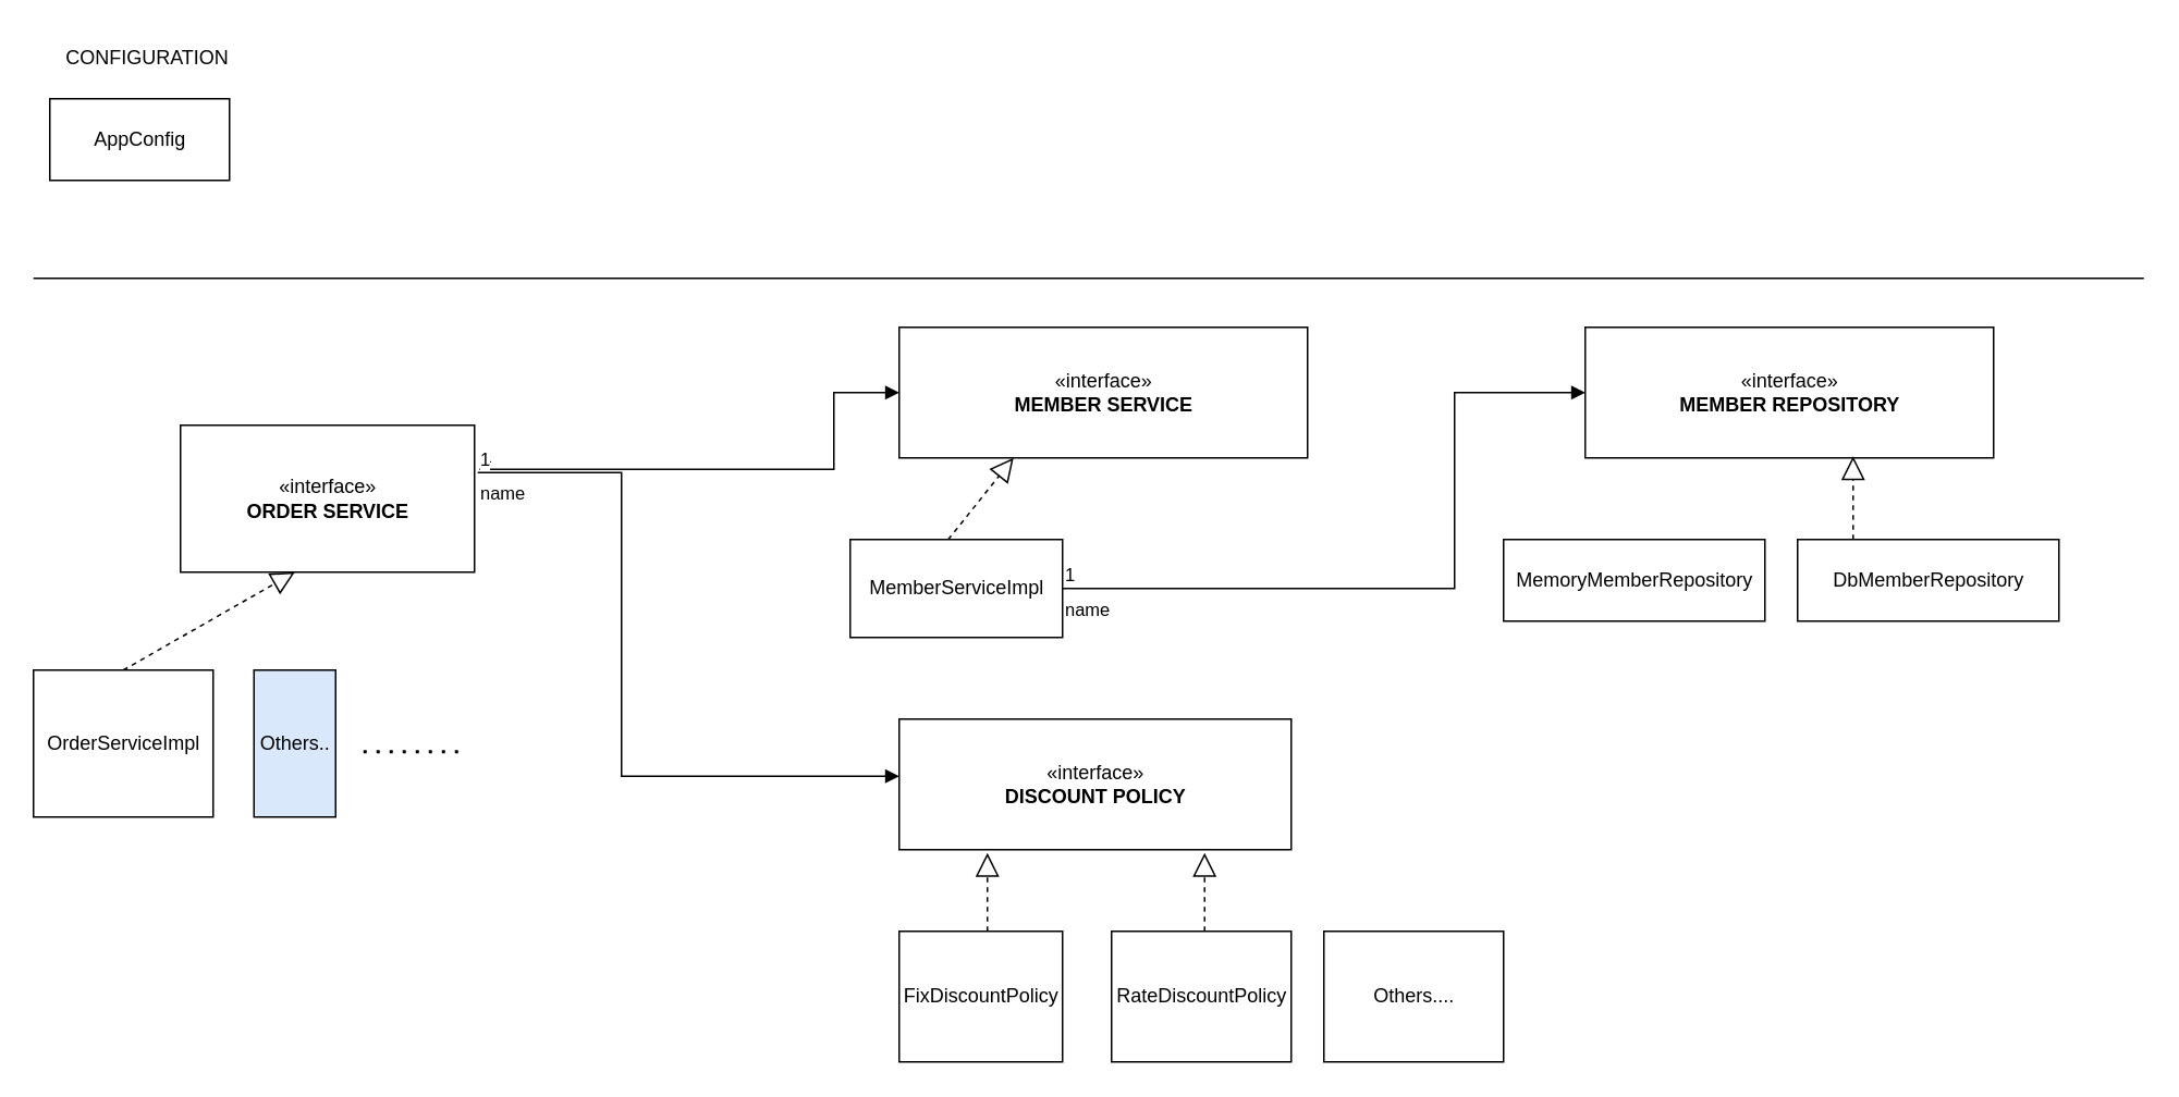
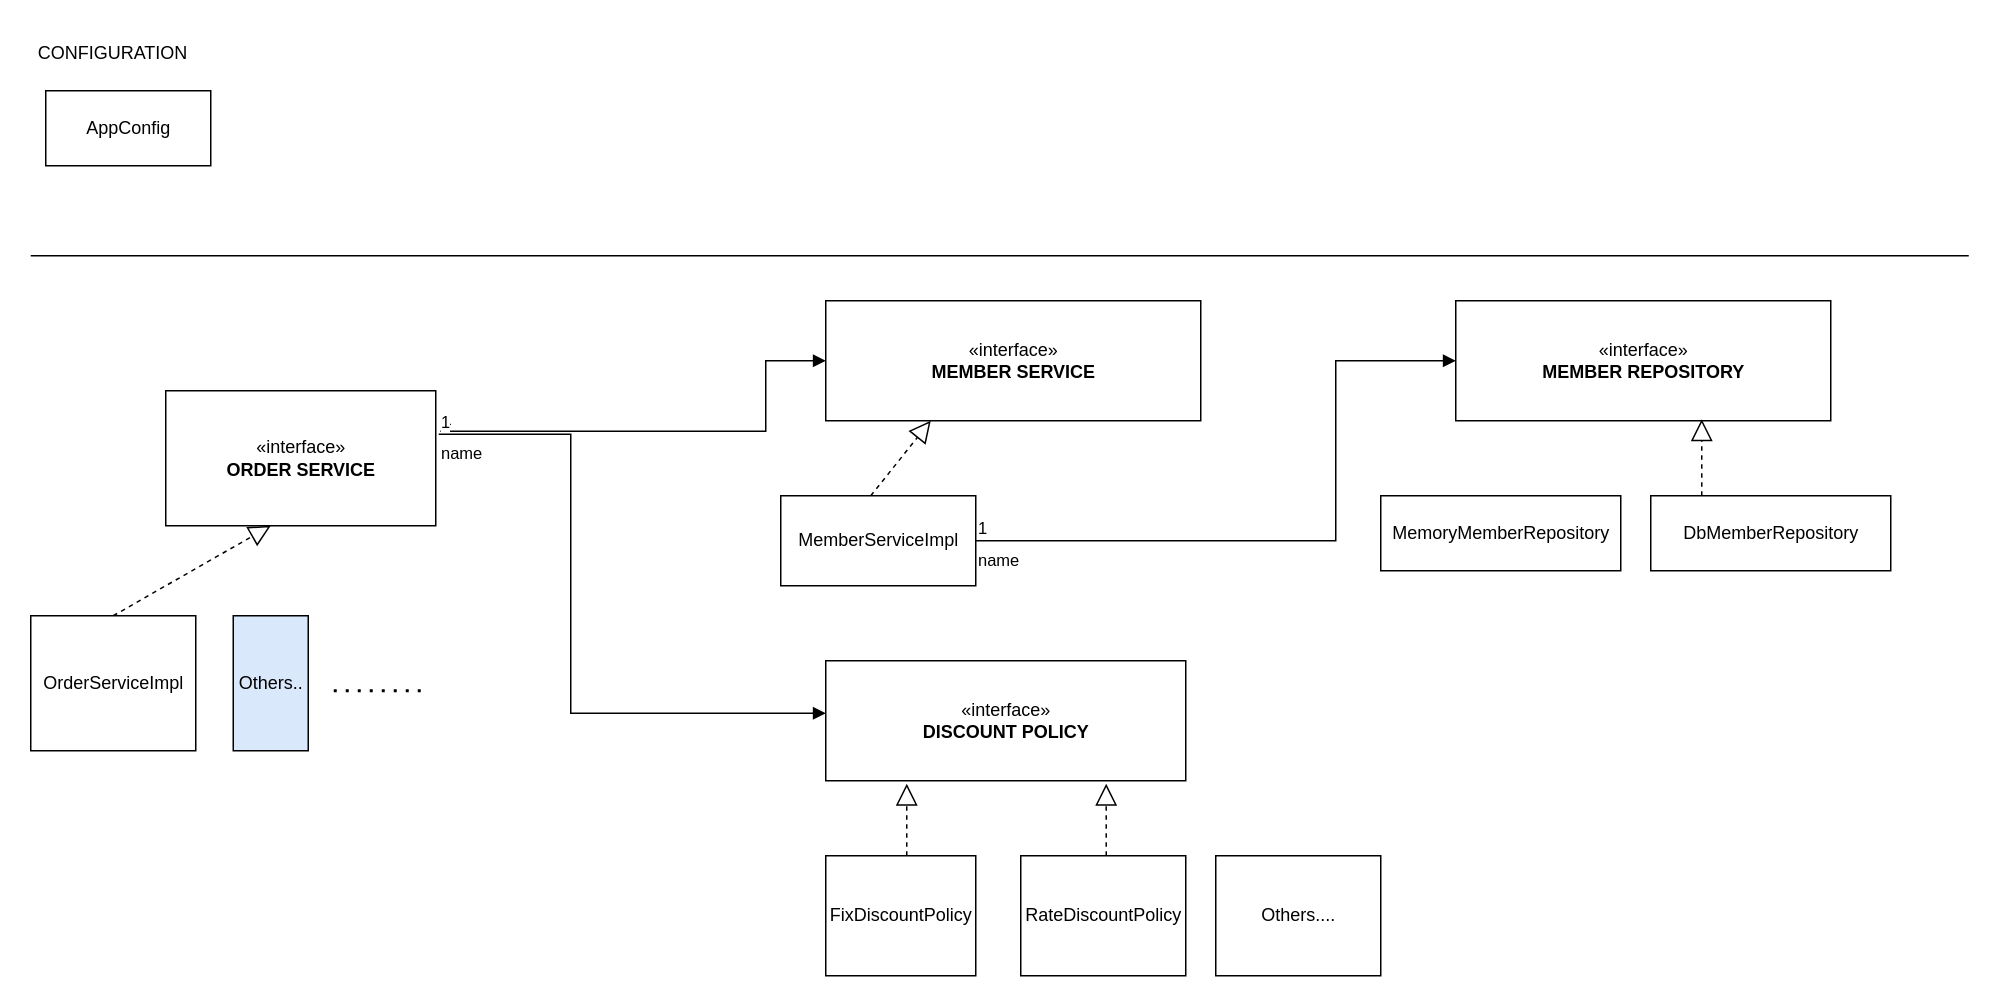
- <mxCell id="27" value="CONFIGURATION" style="text;html=1;strokeColor=none;fillColor=none;align=center;verticalAlign=middle;whiteSpace=wrap;rounded=0;" vertex="1" parent="1"><mxGeometry x="25" y="20" width="130" height="30" as="geometry" /></mxCell>
+ <mxCell id="27" value="CONFIGURATION" style="text;html=1;strokeColor=none;fillColor=none;align=center;verticalAlign=middle;whiteSpace=wrap;rounded=0;" vertex="1" parent="1"><mxGeometry x="10" y="20" width="130" height="30" as="geometry" /></mxCell>
